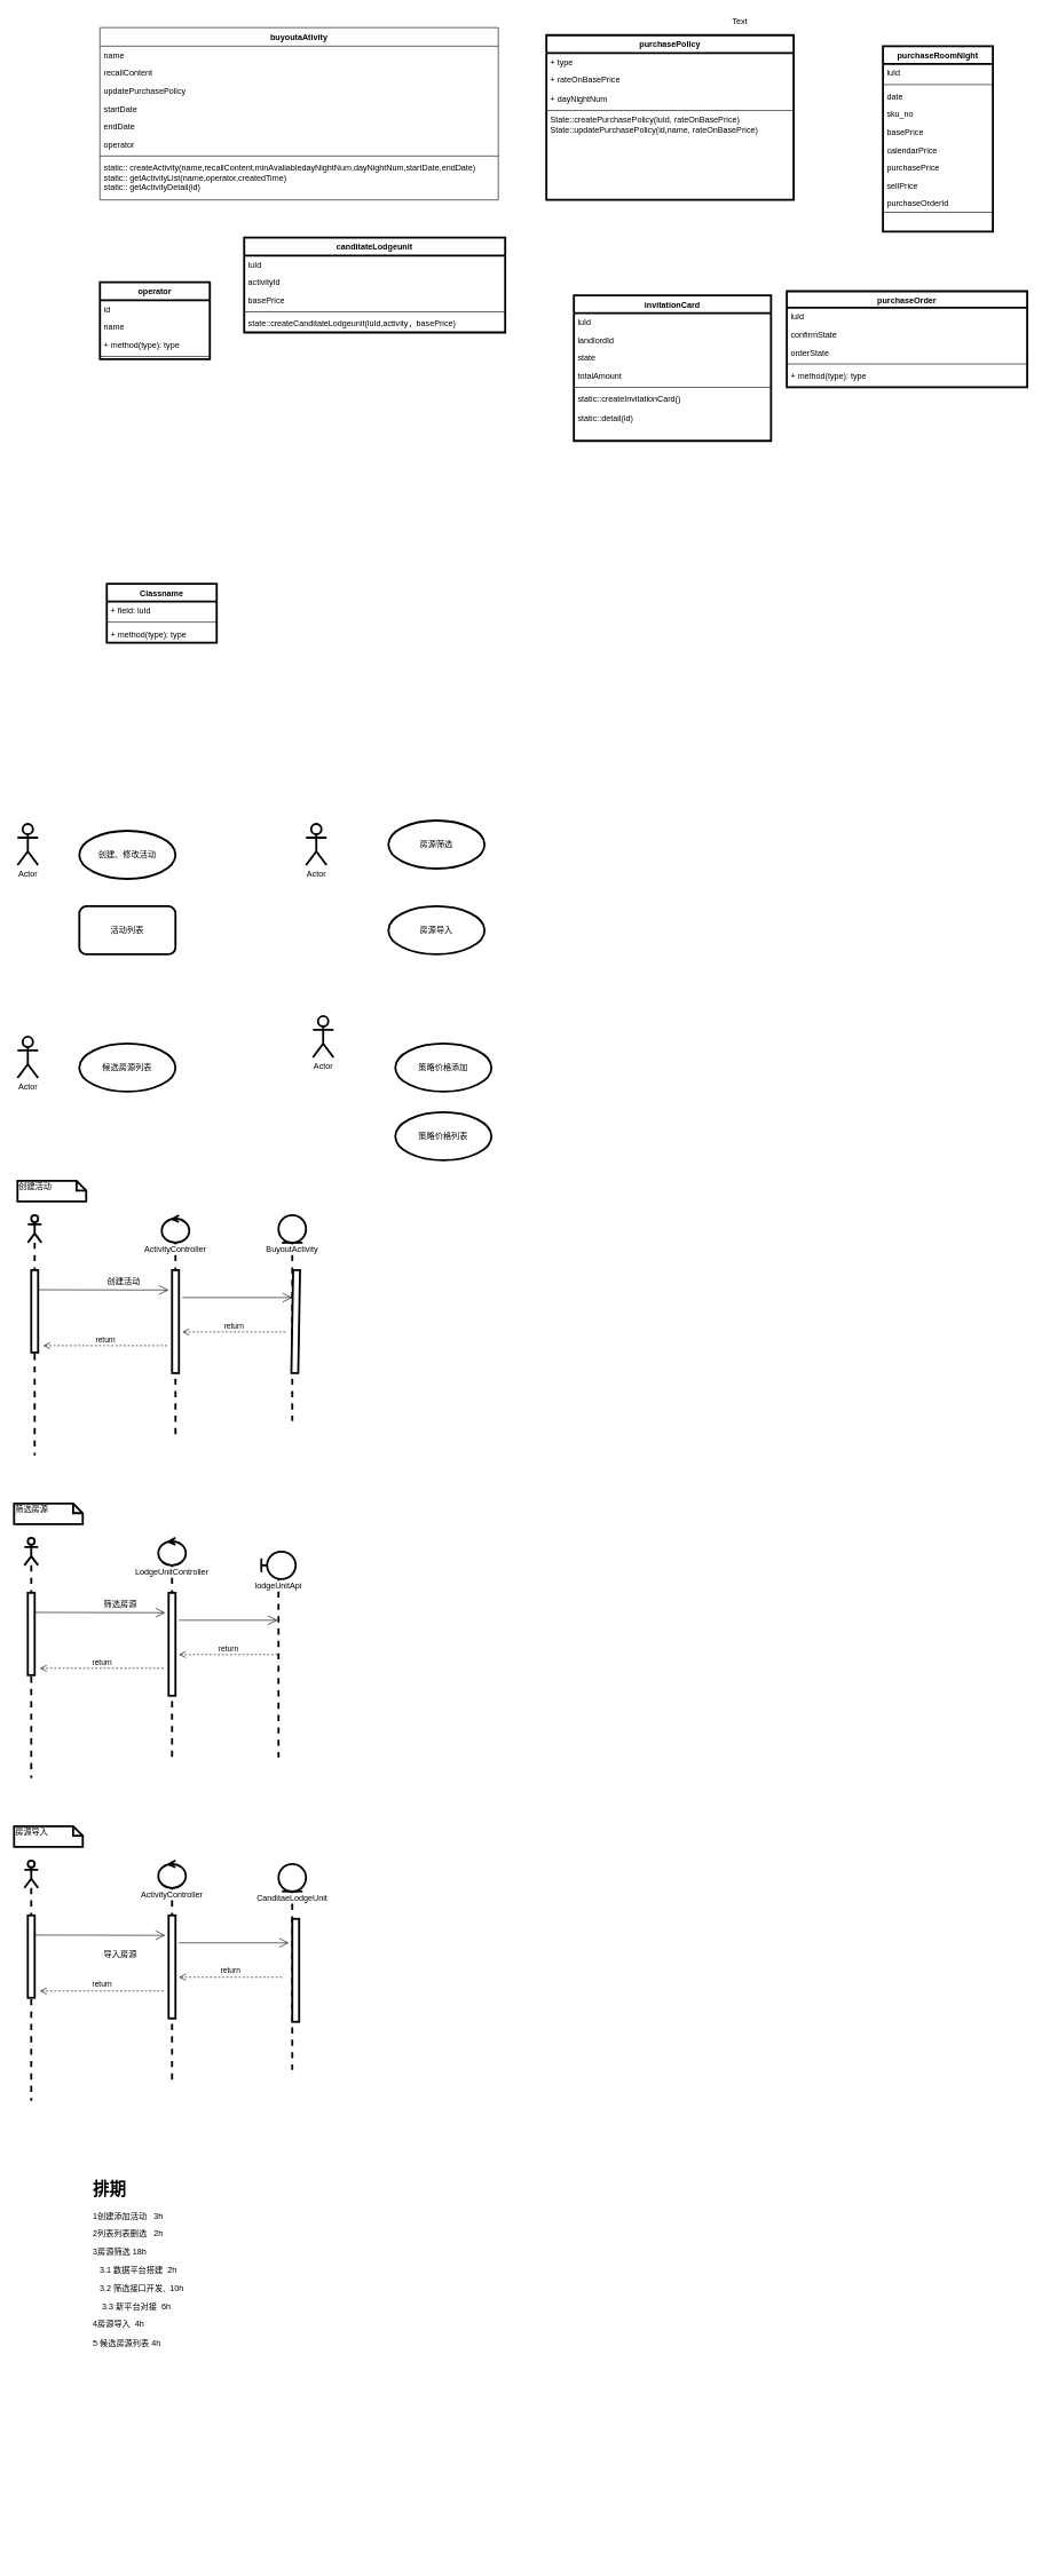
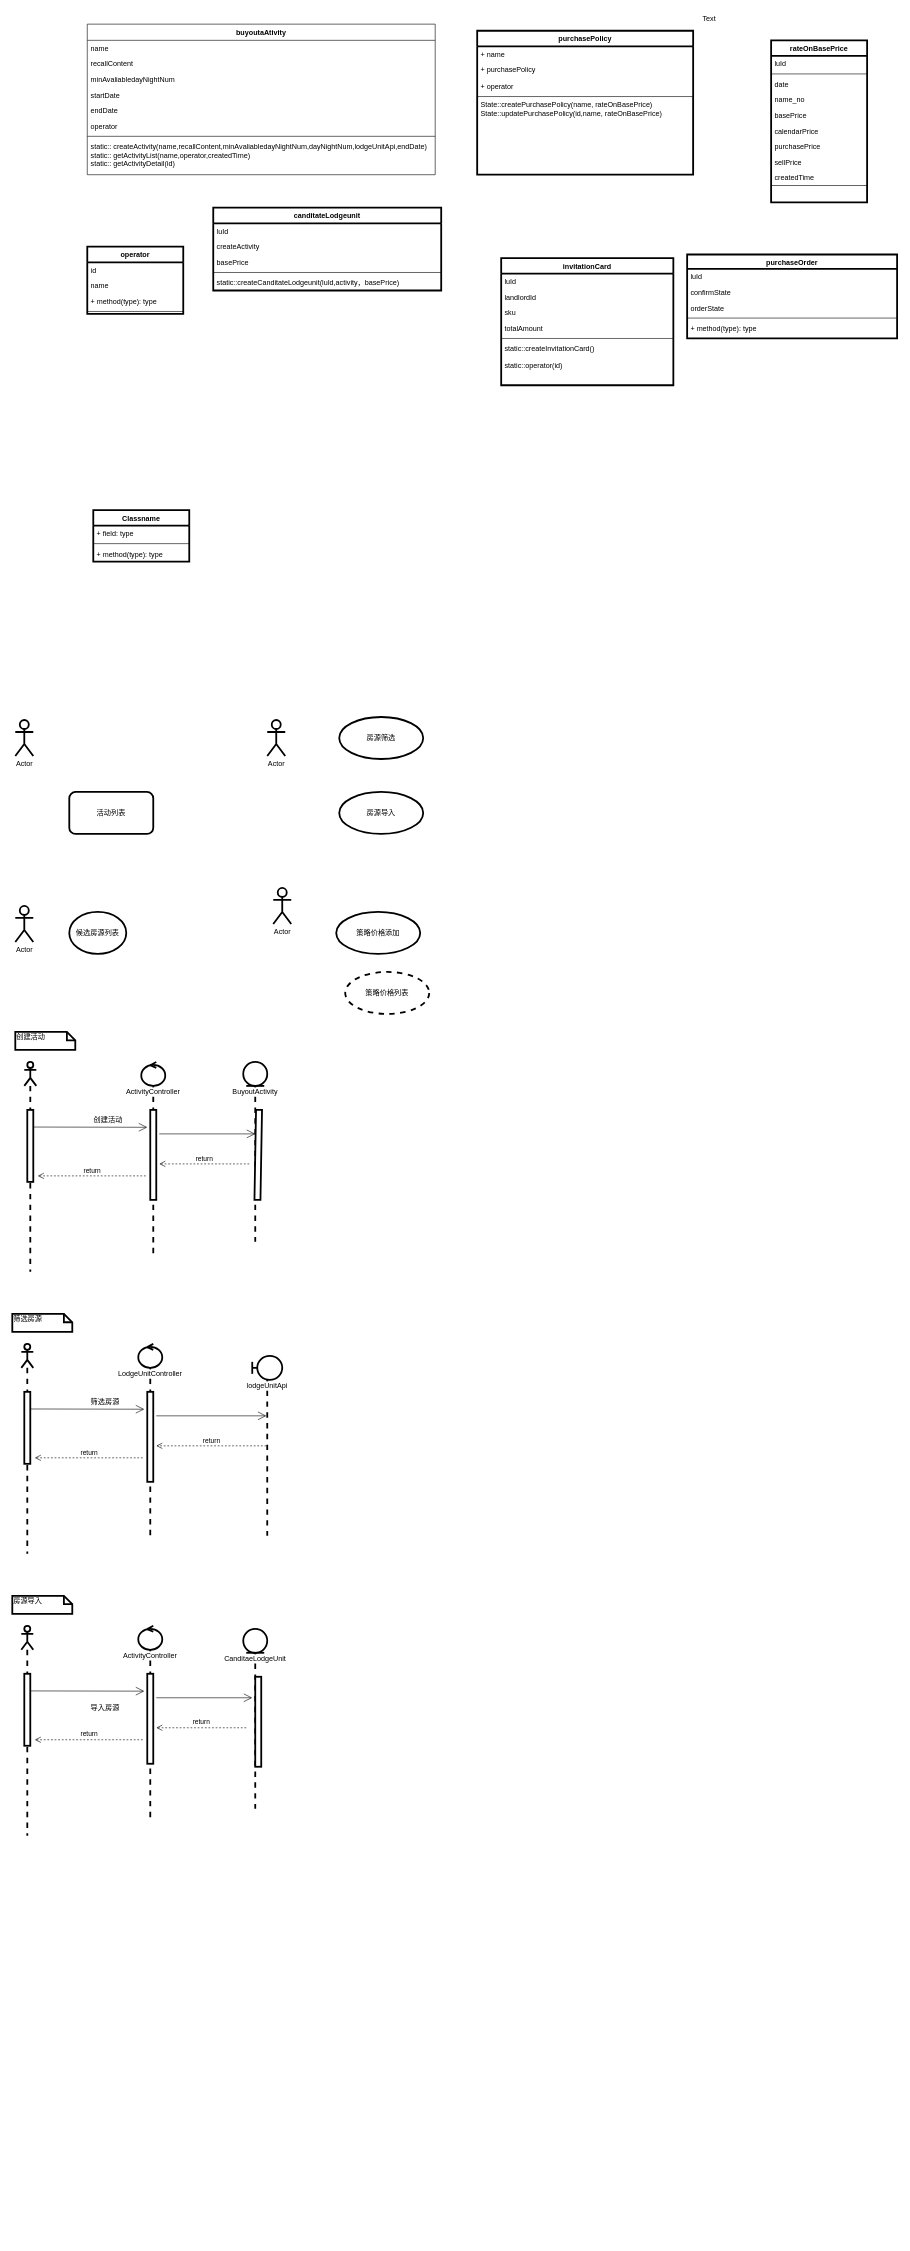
- <mxCell id="105" value="Text" style="text;html=1;resizable=0;points=[];autosize=1;align=left;verticalAlign=top;spacingTop=-4;" parent="1" vertex="1"><mxGeometry x="1064" y="20" width="40" height="20" as="geometry" /></mxCell>
+ <mxCell id="105" value="Text" style="text;html=1;resizable=0;points=[];autosize=1;align=left;verticalAlign=top;spacingTop=-4;" parent="1" vertex="1"><mxGeometry x="1169" y="20" width="40" height="20" as="geometry" /></mxCell>
- <mxCell id="25" value="purchaseRoomNight" style="swimlane;fontStyle=1;align=center;verticalAlign=top;childLayout=stackLayout;horizontal=1;startSize=26;horizontalStack=0;resizeParent=1;resizeParentMax=0;resizeLast=0;collapsible=1;marginBottom=0;strokeWidth=3;" parent="1" vertex="1"><mxGeometry x="1285" y="66" width="160" height="270" as="geometry" /></mxCell>
+ <mxCell id="25" value="rateOnBasePrice" style="swimlane;fontStyle=1;align=center;verticalAlign=top;childLayout=stackLayout;horizontal=1;startSize=26;horizontalStack=0;resizeParent=1;resizeParentMax=0;resizeLast=0;collapsible=1;marginBottom=0;strokeWidth=3;" parent="1" vertex="1"><mxGeometry x="1285" y="66" width="160" height="270" as="geometry" /></mxCell>
- <mxCell id="12" value="+ type" style="text;strokeColor=none;fillColor=none;align=left;verticalAlign=top;spacingLeft=4;spacingRight=4;overflow=hidden;rotatable=0;points=[[0,0.5],[1,0.5]];portConstraint=eastwest;" parent="11" vertex="1"><mxGeometry y="26" width="360" height="26" as="geometry" /></mxCell>
+ <mxCell id="12" value="+ name" style="text;strokeColor=none;fillColor=none;align=left;verticalAlign=top;spacingLeft=4;spacingRight=4;overflow=hidden;rotatable=0;points=[[0,0.5],[1,0.5]];portConstraint=eastwest;" parent="11" vertex="1"><mxGeometry y="26" width="360" height="26" as="geometry" /></mxCell>
- <mxCell id="13" value="+ rateOnBasePrice&#10;" style="text;strokeColor=none;fillColor=none;align=left;verticalAlign=top;spacingLeft=4;spacingRight=4;overflow=hidden;rotatable=0;points=[[0,0.5],[1,0.5]];portConstraint=eastwest;" parent="11" vertex="1"><mxGeometry y="52" width="360" height="28" as="geometry" /></mxCell>
+ <mxCell id="13" value="+ purchasePolicy&#10;" style="text;strokeColor=none;fillColor=none;align=left;verticalAlign=top;spacingLeft=4;spacingRight=4;overflow=hidden;rotatable=0;points=[[0,0.5],[1,0.5]];portConstraint=eastwest;" parent="11" vertex="1"><mxGeometry y="52" width="360" height="28" as="geometry" /></mxCell>
- <mxCell id="5" value="updatePurchasePolicy" style="text;strokeColor=none;fillColor=none;align=left;verticalAlign=top;spacingLeft=4;spacingRight=4;overflow=hidden;rotatable=0;points=[[0,0.5],[1,0.5]];portConstraint=eastwest;strokeWidth=3;" parent="2" vertex="1"><mxGeometry y="79" width="580" height="26" as="geometry" /></mxCell>
+ <mxCell id="5" value="minAvaliabledayNightNum" style="text;strokeColor=none;fillColor=none;align=left;verticalAlign=top;spacingLeft=4;spacingRight=4;overflow=hidden;rotatable=0;points=[[0,0.5],[1,0.5]];portConstraint=eastwest;strokeWidth=3;" parent="2" vertex="1"><mxGeometry y="79" width="580" height="26" as="geometry" /></mxCell>
- <mxCell id="14" value="+ dayNightNum" style="text;strokeColor=none;fillColor=none;align=left;verticalAlign=top;spacingLeft=4;spacingRight=4;overflow=hidden;rotatable=0;points=[[0,0.5],[1,0.5]];portConstraint=eastwest;" parent="11" vertex="1"><mxGeometry y="80" width="360" height="30" as="geometry" /></mxCell>
+ <mxCell id="14" value="+ operator" style="text;strokeColor=none;fillColor=none;align=left;verticalAlign=top;spacingLeft=4;spacingRight=4;overflow=hidden;rotatable=0;points=[[0,0.5],[1,0.5]];portConstraint=eastwest;" parent="11" vertex="1"><mxGeometry y="80" width="360" height="30" as="geometry" /></mxCell>
- <mxCell id="29" value="sku_no" style="text;strokeColor=none;fillColor=none;align=left;verticalAlign=top;spacingLeft=4;spacingRight=4;overflow=hidden;rotatable=0;points=[[0,0.5],[1,0.5]];portConstraint=eastwest;" parent="25" vertex="1"><mxGeometry y="86" width="160" height="26" as="geometry" /></mxCell>
+ <mxCell id="29" value="name_no" style="text;strokeColor=none;fillColor=none;align=left;verticalAlign=top;spacingLeft=4;spacingRight=4;overflow=hidden;rotatable=0;points=[[0,0.5],[1,0.5]];portConstraint=eastwest;" parent="25" vertex="1"><mxGeometry y="86" width="160" height="26" as="geometry" /></mxCell>
- <mxCell id="15" value="State::createPurchasePolicy(luId, rateOnBasePrice)&#10;State::updatePurchasePolicy(id,name, rateOnBasePrice)" style="text;strokeColor=#000000;fillColor=none;align=left;verticalAlign=top;spacingLeft=4;spacingRight=4;overflow=hidden;rotatable=0;points=[[0,0.5],[1,0.5]];portConstraint=eastwest;" parent="11" vertex="1"><mxGeometry y="110" width="360" height="130" as="geometry" /></mxCell>
+ <mxCell id="15" value="State::createPurchasePolicy(name, rateOnBasePrice)&#10;State::updatePurchasePolicy(id,name, rateOnBasePrice)" style="text;strokeColor=#000000;fillColor=none;align=left;verticalAlign=top;spacingLeft=4;spacingRight=4;overflow=hidden;rotatable=0;points=[[0,0.5],[1,0.5]];portConstraint=eastwest;" parent="11" vertex="1"><mxGeometry y="110" width="360" height="130" as="geometry" /></mxCell>
- <mxCell id="10" value="static:: createActivity(name,recallContent,minAvaliabledayNightNum,dayNightNum,startDate,endDate)&#10;static:: getActivityList(name,operator,createdTime)&#10;static:: getActivityDetail(id)&#10;&#10;" style="text;strokeColor=none;fillColor=none;align=left;verticalAlign=top;spacingLeft=4;spacingRight=4;overflow=hidden;rotatable=0;points=[[0,0.5],[1,0.5]];portConstraint=eastwest;" parent="2" vertex="1"><mxGeometry y="191" width="580" height="60" as="geometry" /></mxCell>
+ <mxCell id="10" value="static:: createActivity(name,recallContent,minAvaliabledayNightNum,dayNightNum,lodgeUnitApi,endDate)&#10;static:: getActivityList(name,operator,createdTime)&#10;static:: getActivityDetail(id)&#10;&#10;" style="text;strokeColor=none;fillColor=none;align=left;verticalAlign=top;spacingLeft=4;spacingRight=4;overflow=hidden;rotatable=0;points=[[0,0.5],[1,0.5]];portConstraint=eastwest;" parent="2" vertex="1"><mxGeometry y="191" width="580" height="60" as="geometry" /></mxCell>
- <mxCell id="34" value="purchaseOrderId" style="text;strokeColor=none;fillColor=none;align=left;verticalAlign=top;spacingLeft=4;spacingRight=4;overflow=hidden;rotatable=0;points=[[0,0.5],[1,0.5]];portConstraint=eastwest;" parent="25" vertex="1"><mxGeometry y="216" width="160" height="26" as="geometry" /></mxCell>
+ <mxCell id="34" value="createdTime" style="text;strokeColor=none;fillColor=none;align=left;verticalAlign=top;spacingLeft=4;spacingRight=4;overflow=hidden;rotatable=0;points=[[0,0.5],[1,0.5]];portConstraint=eastwest;" parent="25" vertex="1"><mxGeometry y="216" width="160" height="26" as="geometry" /></mxCell>
- <mxCell id="38" value="activityId" style="text;strokeColor=none;fillColor=none;align=left;verticalAlign=top;spacingLeft=4;spacingRight=4;overflow=hidden;rotatable=0;points=[[0,0.5],[1,0.5]];portConstraint=eastwest;" parent="36" vertex="1"><mxGeometry y="52" width="380" height="26" as="geometry" /></mxCell>
+ <mxCell id="38" value="createActivity" style="text;strokeColor=none;fillColor=none;align=left;verticalAlign=top;spacingLeft=4;spacingRight=4;overflow=hidden;rotatable=0;points=[[0,0.5],[1,0.5]];portConstraint=eastwest;" parent="36" vertex="1"><mxGeometry y="52" width="380" height="26" as="geometry" /></mxCell>
- <mxCell id="41" value="state::createCanditateLodgeunit(luId,activity，basePrice)" style="text;strokeColor=none;fillColor=none;align=left;verticalAlign=top;spacingLeft=4;spacingRight=4;overflow=hidden;rotatable=0;points=[[0,0.5],[1,0.5]];portConstraint=eastwest;" parent="36" vertex="1"><mxGeometry y="112" width="380" height="26" as="geometry" /></mxCell>
+ <mxCell id="41" value="static::createCanditateLodgeunit(luId,activity，basePrice)" style="text;strokeColor=none;fillColor=none;align=left;verticalAlign=top;spacingLeft=4;spacingRight=4;overflow=hidden;rotatable=0;points=[[0,0.5],[1,0.5]];portConstraint=eastwest;" parent="36" vertex="1"><mxGeometry y="112" width="380" height="26" as="geometry" /></mxCell>
- <mxCell id="45" value="state" style="text;strokeColor=none;fillColor=none;align=left;verticalAlign=top;spacingLeft=4;spacingRight=4;overflow=hidden;rotatable=0;points=[[0,0.5],[1,0.5]];portConstraint=eastwest;" parent="42" vertex="1"><mxGeometry y="78" width="287" height="26" as="geometry" /></mxCell>
+ <mxCell id="45" value="sku" style="text;strokeColor=none;fillColor=none;align=left;verticalAlign=top;spacingLeft=4;spacingRight=4;overflow=hidden;rotatable=0;points=[[0,0.5],[1,0.5]];portConstraint=eastwest;" parent="42" vertex="1"><mxGeometry y="78" width="287" height="26" as="geometry" /></mxCell>
- <mxCell id="48" value="static::createInvitationCard()&#10;&#10;static::detail(id)&#10;&#10;&#10;" style="text;strokeColor=none;fillColor=none;align=left;verticalAlign=top;spacingLeft=4;spacingRight=4;overflow=hidden;rotatable=0;points=[[0,0.5],[1,0.5]];portConstraint=eastwest;" parent="42" vertex="1"><mxGeometry y="138" width="287" height="74" as="geometry" /></mxCell>
+ <mxCell id="48" value="static::createInvitationCard()&#10;&#10;static::operator(id)&#10;&#10;&#10;" style="text;strokeColor=none;fillColor=none;align=left;verticalAlign=top;spacingLeft=4;spacingRight=4;overflow=hidden;rotatable=0;points=[[0,0.5],[1,0.5]];portConstraint=eastwest;" parent="42" vertex="1"><mxGeometry y="138" width="287" height="74" as="geometry" /></mxCell>
- <mxCell id="22" value="+ field: luId" style="text;strokeColor=none;fillColor=none;align=left;verticalAlign=top;spacingLeft=4;spacingRight=4;overflow=hidden;rotatable=0;points=[[0,0.5],[1,0.5]];portConstraint=eastwest;" parent="21" vertex="1"><mxGeometry y="26" width="160" height="26" as="geometry" /></mxCell>
+ <mxCell id="22" value="+ field: type" style="text;strokeColor=none;fillColor=none;align=left;verticalAlign=top;spacingLeft=4;spacingRight=4;overflow=hidden;rotatable=0;points=[[0,0.5],[1,0.5]];portConstraint=eastwest;" parent="21" vertex="1"><mxGeometry y="26" width="160" height="26" as="geometry" /></mxCell>
- <mxCell id="56" value="创建、修改活动" style="ellipse;whiteSpace=wrap;html=1;strokeColor=#000000;strokeWidth=3;" parent="1" vertex="1"><mxGeometry x="115" y="1209" width="140" height="70" as="geometry" /></mxCell>
- <mxCell id="62" value="候选房源列表" style="ellipse;whiteSpace=wrap;html=1;strokeColor=#000000;strokeWidth=3;" parent="1" vertex="1"><mxGeometry x="115" y="1519" width="140" height="70" as="geometry" /></mxCell>
+ <mxCell id="62" value="候选房源列表" style="ellipse;whiteSpace=wrap;html=1;strokeColor=#000000;strokeWidth=3;" parent="1" vertex="1"><mxGeometry x="115" y="1519" width="95" height="70" as="geometry" /></mxCell>
- <mxCell id="103" value="策略价格添加" style="ellipse;whiteSpace=wrap;html=1;strokeColor=#000000;strokeWidth=3;" parent="1" vertex="1"><mxGeometry x="575" y="1519" width="140" height="70" as="geometry" /></mxCell>
+ <mxCell id="103" value="策略价格添加" style="ellipse;whiteSpace=wrap;html=1;strokeColor=#000000;strokeWidth=3;" parent="1" vertex="1"><mxGeometry x="560" y="1519" width="140" height="70" as="geometry" /></mxCell>
- <mxCell id="104" value="策略价格列表" style="ellipse;whiteSpace=wrap;html=1;strokeColor=#000000;strokeWidth=3;" parent="1" vertex="1"><mxGeometry x="575" y="1619" width="140" height="70" as="geometry" /></mxCell>
+ <mxCell id="104" value="策略价格列表" style="ellipse;whiteSpace=wrap;html=1;strokeColor=#000000;strokeWidth=3;dashed=1;" parent="1" vertex="1"><mxGeometry x="575" y="1619" width="140" height="70" as="geometry" /></mxCell>
- <mxCell id="87" value="lodgeUnitApi" style="shape=umlLifeline;participant=umlBoundary;perimeter=lifelinePerimeter;whiteSpace=wrap;html=1;container=1;collapsible=0;recursiveResize=0;verticalAlign=top;spacingTop=36;labelBackgroundColor=#ffffff;outlineConnect=0;strokeColor=#000000;strokeWidth=3;" parent="76" vertex="1"><mxGeometry x="360" y="70" width="50" height="300" as="geometry" /></mxCell>
+ <mxCell id="87" value="lodgeUnitApi" style="shape=umlLifeline;participant=umlBoundary;perimeter=lifelinePerimeter;whiteSpace=wrap;html=1;container=1;collapsible=0;recursiveResize=0;verticalAlign=top;spacingTop=36;labelBackgroundColor=#ffffff;outlineConnect=0;strokeColor=#000000;strokeWidth=3;" parent="76" vertex="1"><mxGeometry x="400" y="70" width="50" height="300" as="geometry" /></mxCell>
- <mxCell id="101" value="&lt;h1&gt;排期&lt;/h1&gt;&lt;p&gt;1创建添加活动&amp;nbsp;&amp;nbsp; 3h&amp;nbsp; &lt;br&gt;&lt;/p&gt;&lt;p&gt;2列表列表删选&amp;nbsp;&amp;nbsp; 2h&lt;/p&gt;&lt;p&gt;3房源筛选 18h&lt;br&gt;&lt;/p&gt;&lt;p&gt;&amp;nbsp;&amp;nbsp; 3.1 数据平台搭建&amp;nbsp; 2h&lt;/p&gt;&lt;p&gt;&amp;nbsp;&amp;nbsp; 3.2 筛选接口开发,&amp;nbsp; 10h &amp;nbsp; &lt;br&gt;&lt;/p&gt;&lt;p&gt;&amp;nbsp;&amp;nbsp;&amp;nbsp; 3.3 新平台对接&amp;nbsp; 6h&lt;/p&gt;&lt;p&gt;4房源导入&amp;nbsp; 4h&lt;br&gt;&lt;/p&gt;&lt;p&gt;5 候选房源列表 4h&lt;br&gt;&lt;/p&gt;" style="text;html=1;strokeColor=none;fillColor=none;spacing=5;spacingTop=-20;whiteSpace=wrap;overflow=hidden;rounded=0;" parent="1" vertex="1"><mxGeometry x="130" y="3169" width="265" height="560" as="geometry" /></mxCell>
